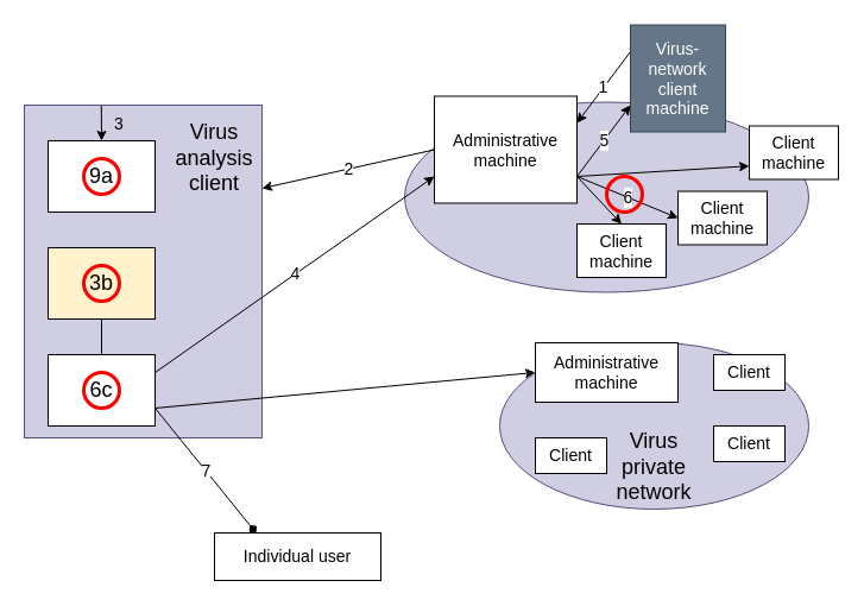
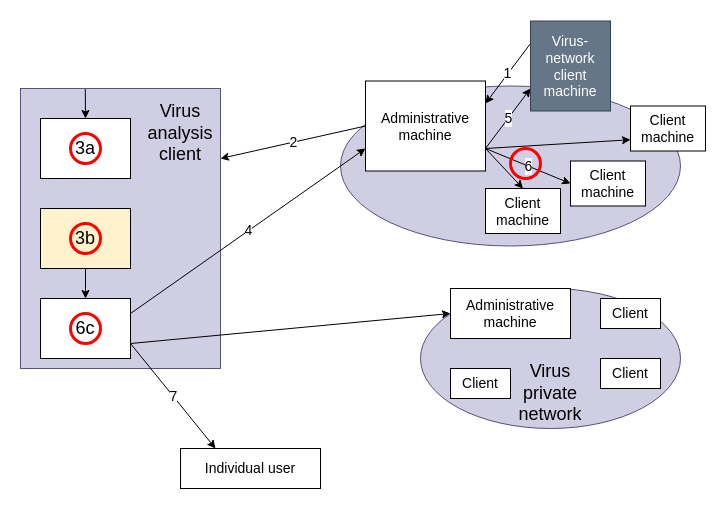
- <mxCell id="13" value="&lt;font style=&quot;font-size: 14px;&quot;&gt;3&lt;/font&gt;" style="text;html=1;strokeColor=none;fillColor=none;align=center;verticalAlign=middle;whiteSpace=wrap;rounded=0;fontSize=18;" vertex="1" parent="1"><mxGeometry x="70" y="88" width="60" height="30" as="geometry" /></mxCell>
- <mxCell id="5" value="9a" style="rounded=0;whiteSpace=wrap;html=1;fontSize=18;" vertex="1" parent="1"><mxGeometry x="40" y="118" width="90" height="60" as="geometry" /></mxCell>
+ <mxCell id="5" value="3a" style="rounded=0;whiteSpace=wrap;html=1;fontSize=18;" vertex="1" parent="1"><mxGeometry x="40" y="118" width="90" height="60" as="geometry" /></mxCell>
- <mxCell id="6" style="edgeStyle=none;html=1;entryX=0.5;entryY=0;entryDx=0;entryDy=0;fontSize=18;endArrow=none;" edge="1" parent="1" source="7" target="11"><mxGeometry relative="1" as="geometry" /></mxCell>
+ <mxCell id="6" style="edgeStyle=none;html=1;entryX=0.5;entryY=0;entryDx=0;entryDy=0;fontSize=18;" edge="1" parent="1" source="7" target="11"><mxGeometry relative="1" as="geometry" /></mxCell>
- <mxCell id="8" value="7" style="edgeStyle=none;html=1;exitX=1;exitY=0.75;exitDx=0;exitDy=0;entryX=0.25;entryY=0;entryDx=0;entryDy=0;fontSize=14;endArrow=diamond;" edge="1" parent="1" source="11" target="14"><mxGeometry relative="1" as="geometry" /></mxCell>
+ <mxCell id="8" value="7" style="edgeStyle=none;html=1;exitX=1;exitY=0.75;exitDx=0;exitDy=0;entryX=0.25;entryY=0;entryDx=0;entryDy=0;fontSize=14;" edge="1" parent="1" source="11" target="14"><mxGeometry relative="1" as="geometry" /></mxCell>
